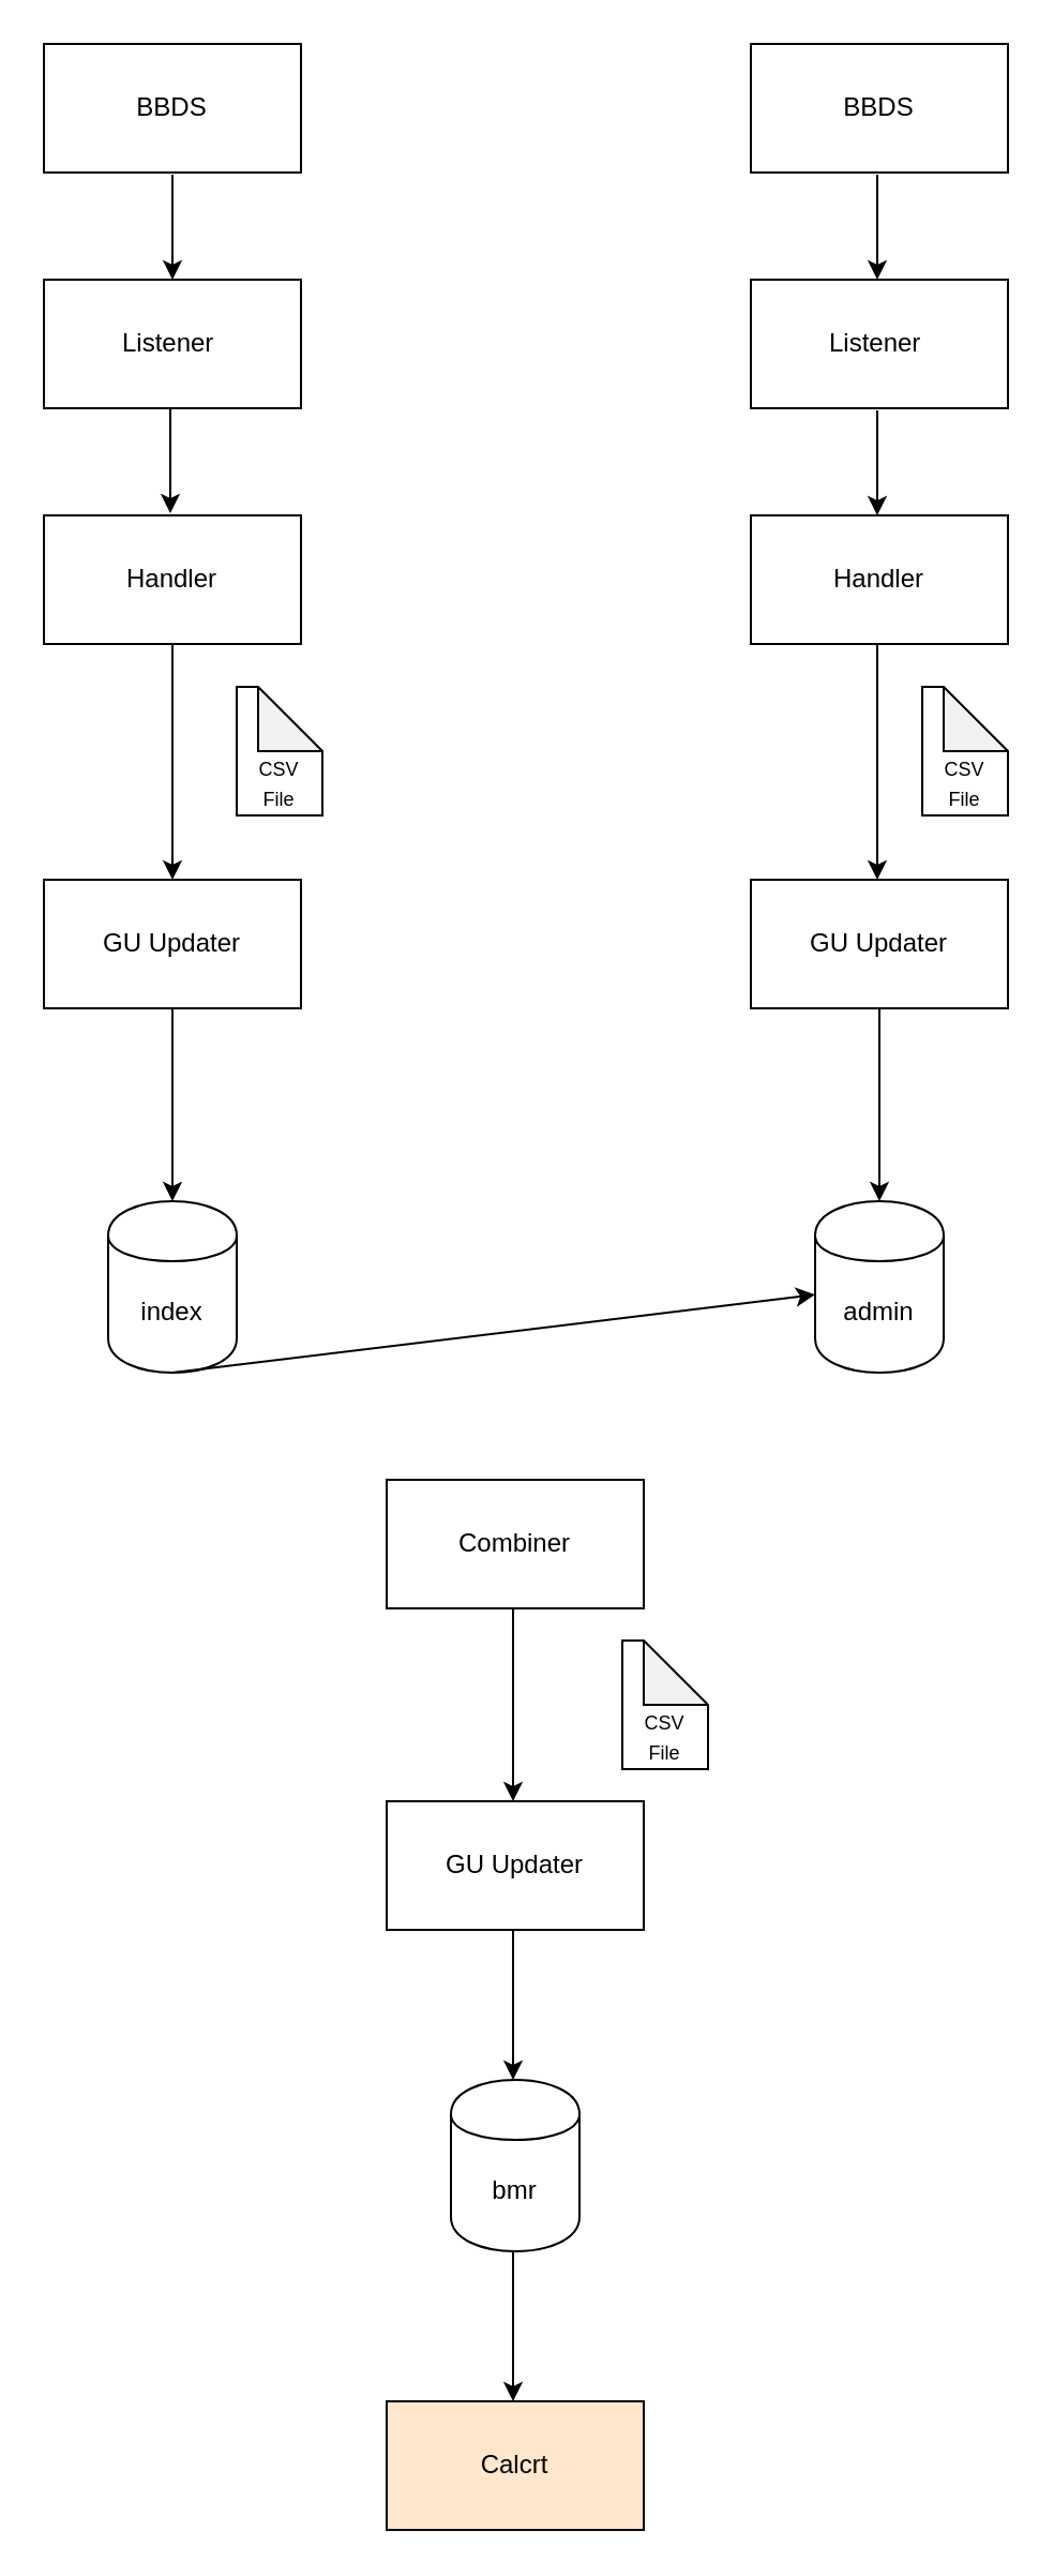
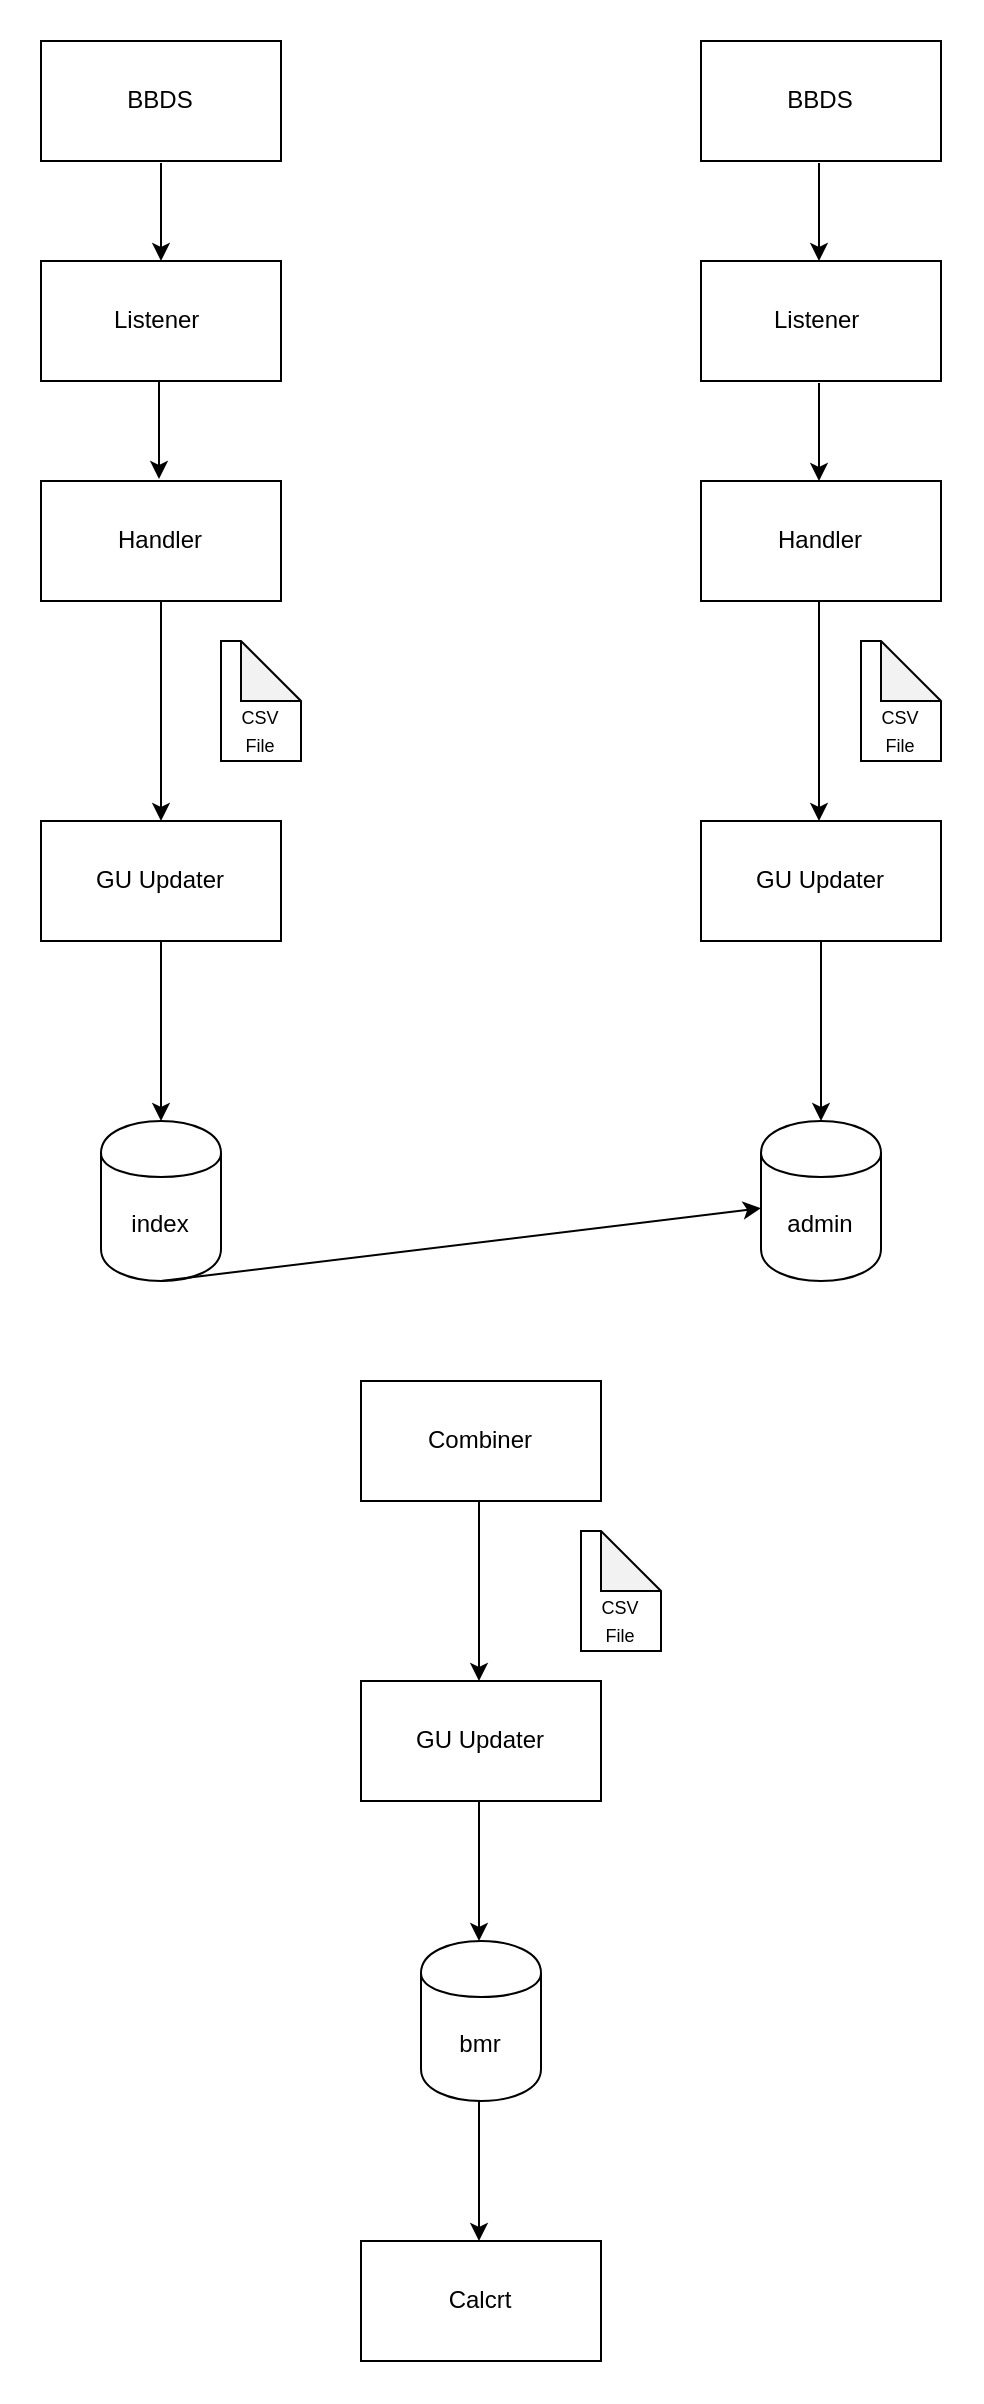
- <mxCell id="15" value="Calcrt" style="rounded=0;whiteSpace=wrap;html=1;fillColor=#ffe6cc;" vertex="1" parent="1"><mxGeometry x="180" y="1120" width="120" height="60" as="geometry" /></mxCell>
+ <mxCell id="15" value="Calcrt" style="rounded=0;whiteSpace=wrap;html=1;" vertex="1" parent="1"><mxGeometry x="180" y="1120" width="120" height="60" as="geometry" /></mxCell>
